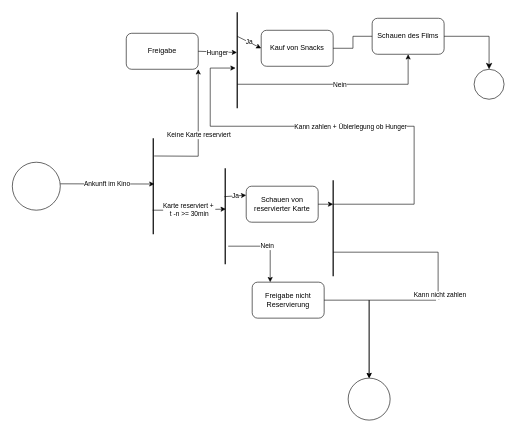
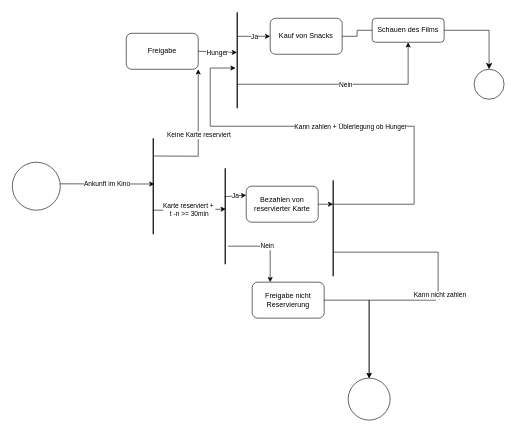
- <mxCell id="4" value="Schauen des Films" style="rounded=1;whiteSpace=wrap;html=1;" parent="1" vertex="1"><mxGeometry x="620" y="30" width="120" height="60" as="geometry" /></mxCell>
+ <mxCell id="4" value="Schauen des Films" style="rounded=1;whiteSpace=wrap;html=1;" parent="1" vertex="1"><mxGeometry x="620" y="30" width="120" height="40" as="geometry" /></mxCell>
- <mxCell id="8" value="Kauf von Snacks" style="rounded=1;whiteSpace=wrap;html=1;" parent="1" vertex="1"><mxGeometry x="435" y="50" width="120" height="60" as="geometry" /></mxCell>
+ <mxCell id="8" value="Kauf von Snacks" style="rounded=1;whiteSpace=wrap;html=1;" parent="1" vertex="1"><mxGeometry x="450" y="30" width="120" height="60" as="geometry" /></mxCell>
- <mxCell id="2" value="Schauen von reservierter Karte" style="rounded=1;whiteSpace=wrap;html=1;" parent="1" vertex="1"><mxGeometry x="410" y="310" width="120" height="60" as="geometry" /></mxCell>
+ <mxCell id="2" value="Bezahlen von reservierter Karte" style="rounded=1;whiteSpace=wrap;html=1;" parent="1" vertex="1"><mxGeometry x="410" y="310" width="120" height="60" as="geometry" /></mxCell>
